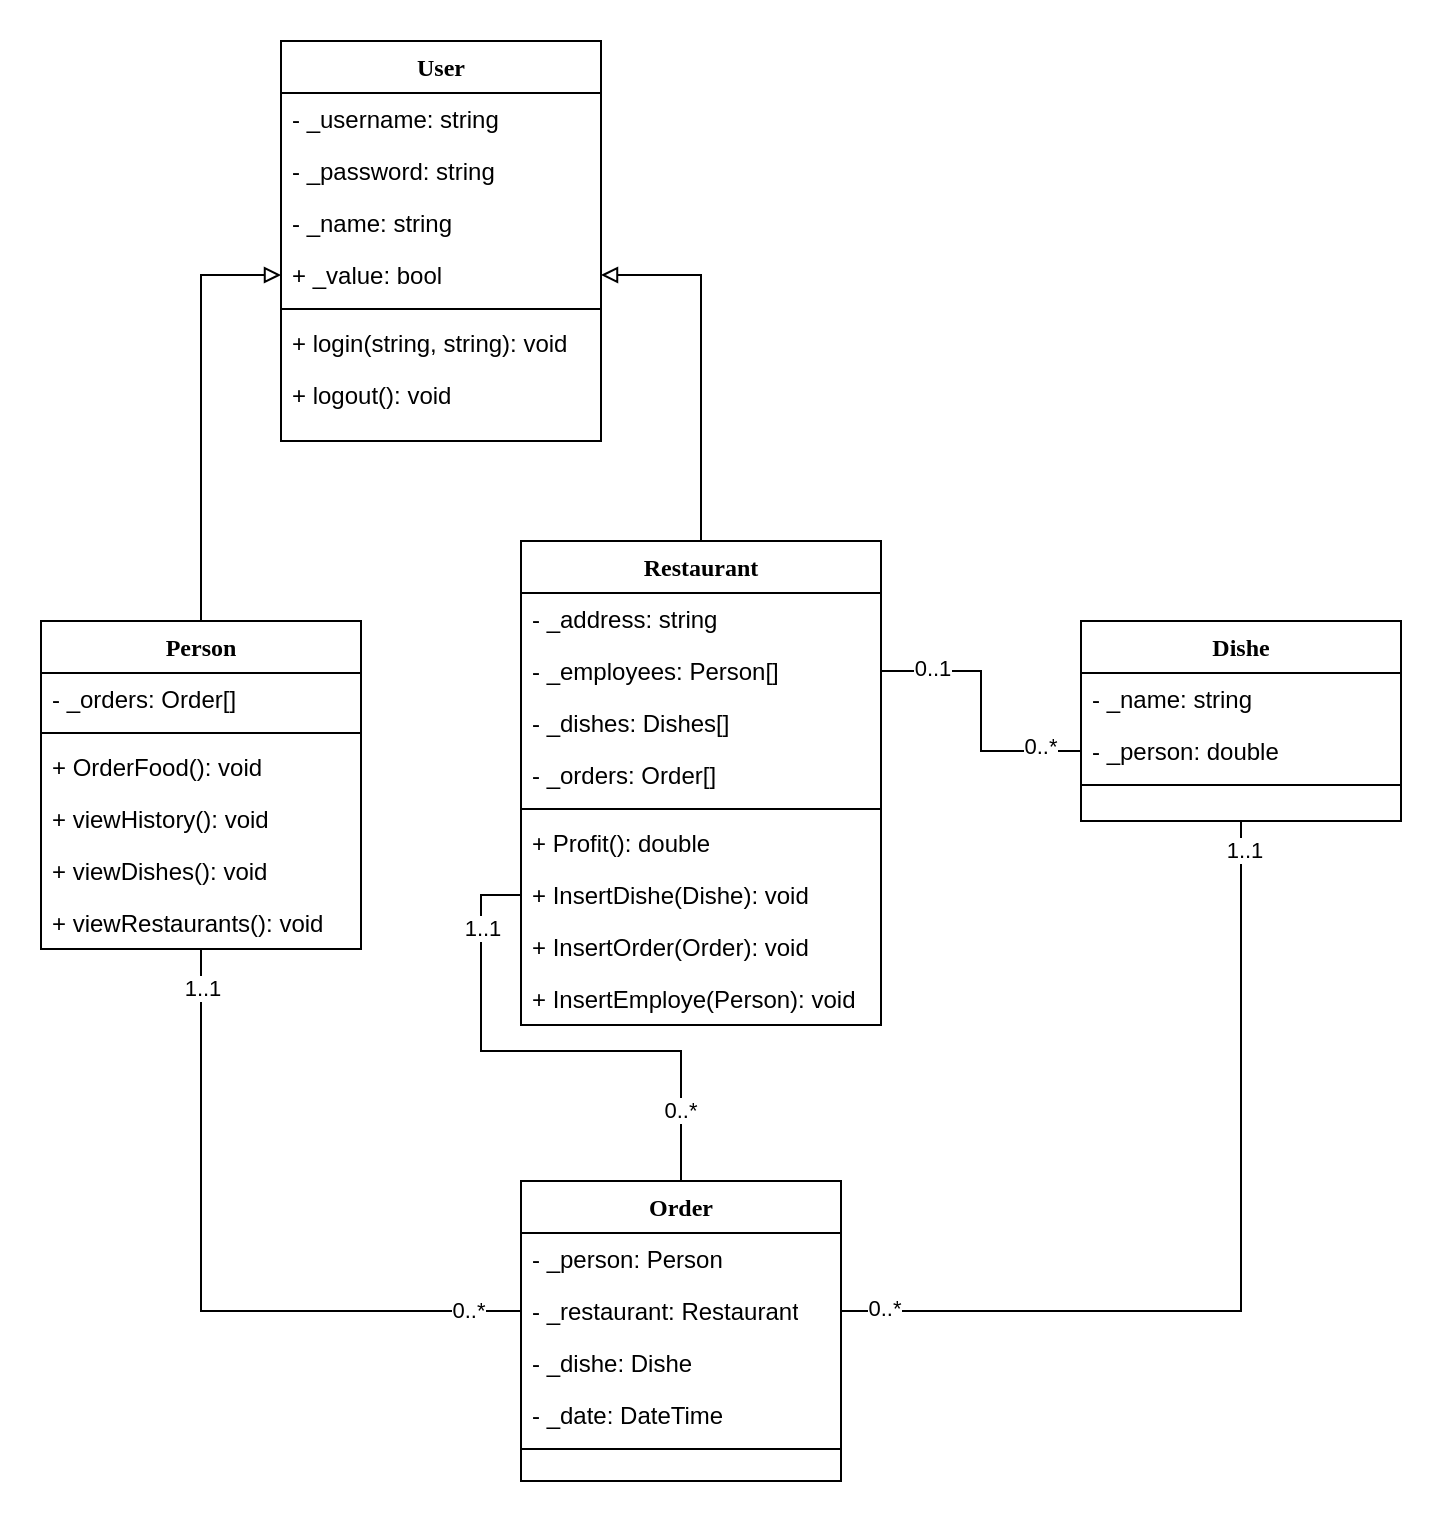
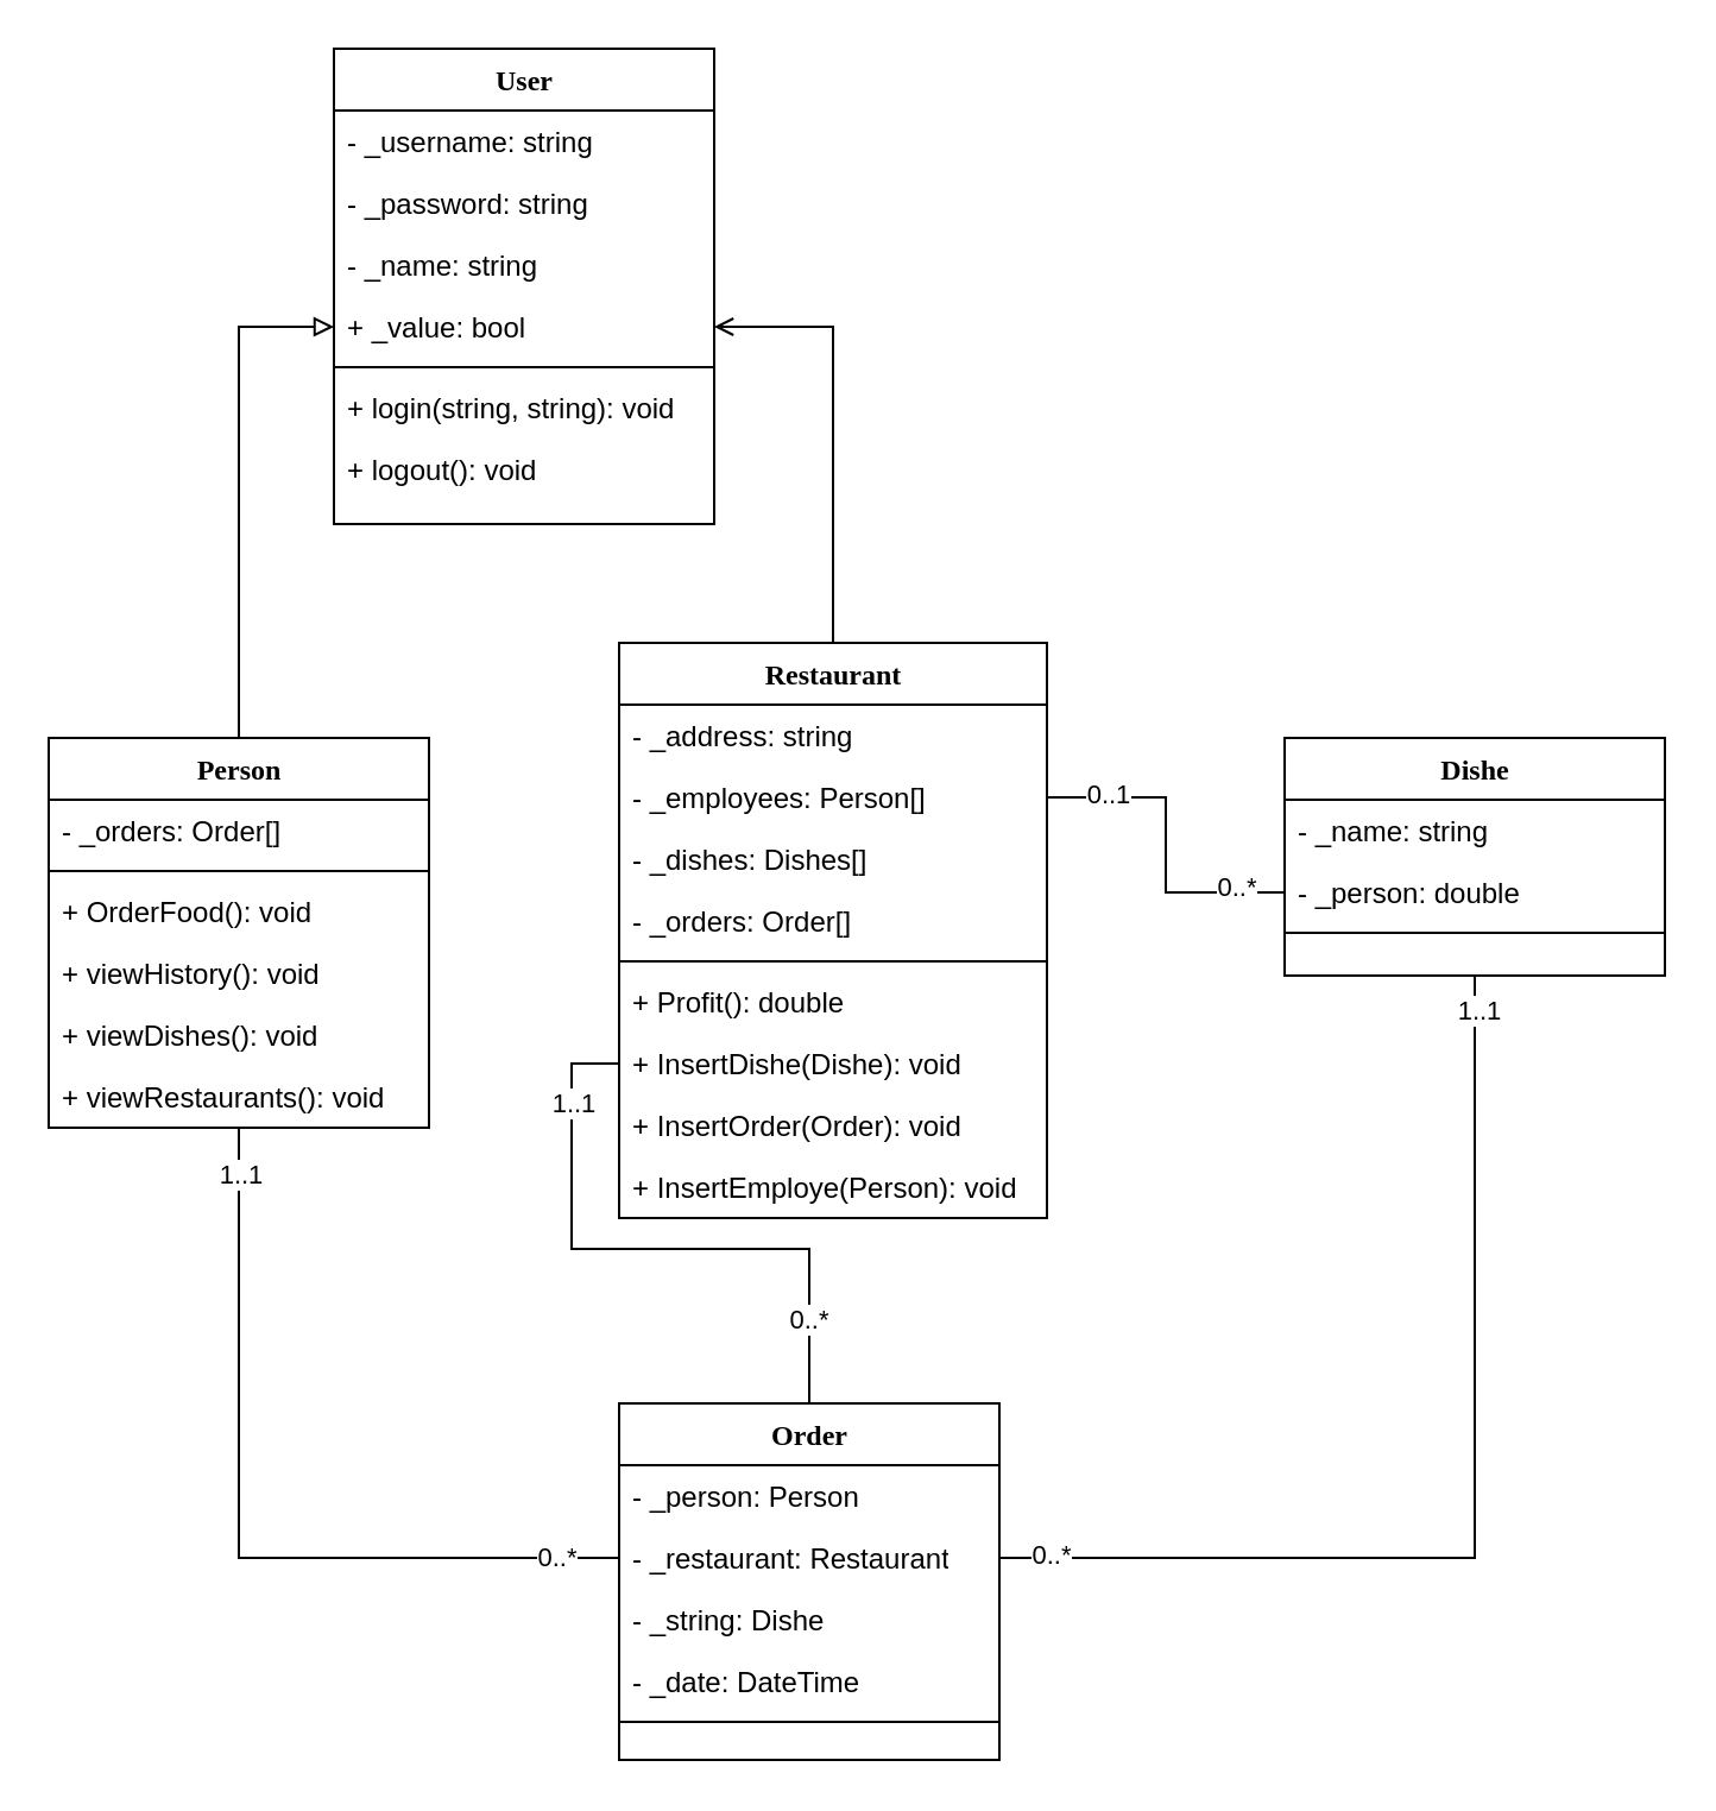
- <mxCell id="21" style="edgeStyle=orthogonalEdgeStyle;rounded=0;orthogonalLoop=1;jettySize=auto;html=1;entryX=1;entryY=0.5;entryDx=0;entryDy=0;endArrow=block;endFill=0;" edge="1" parent="1" source="22" target="6"><mxGeometry relative="1" as="geometry" /></mxCell>
+ <mxCell id="21" style="edgeStyle=orthogonalEdgeStyle;rounded=0;orthogonalLoop=1;jettySize=auto;html=1;entryX=1;entryY=0.5;entryDx=0;entryDy=0;endArrow=open;endFill=0;" edge="1" parent="1" source="22" target="6"><mxGeometry relative="1" as="geometry" /></mxCell>
- <mxCell id="39" value="- _dishe: Dishe" style="text;html=1;strokeColor=none;fillColor=none;align=left;verticalAlign=top;spacingLeft=4;spacingRight=4;whiteSpace=wrap;overflow=hidden;rotatable=0;points=[[0,0.5],[1,0.5]];portConstraint=eastwest;" vertex="1" parent="36"><mxGeometry y="78" width="160" height="26" as="geometry" /></mxCell>
+ <mxCell id="39" value="- _string: Dishe" style="text;html=1;strokeColor=none;fillColor=none;align=left;verticalAlign=top;spacingLeft=4;spacingRight=4;whiteSpace=wrap;overflow=hidden;rotatable=0;points=[[0,0.5],[1,0.5]];portConstraint=eastwest;" vertex="1" parent="36"><mxGeometry y="78" width="160" height="26" as="geometry" /></mxCell>
